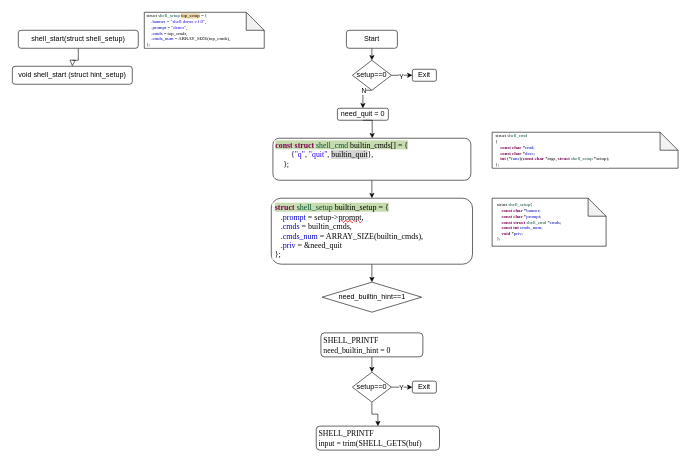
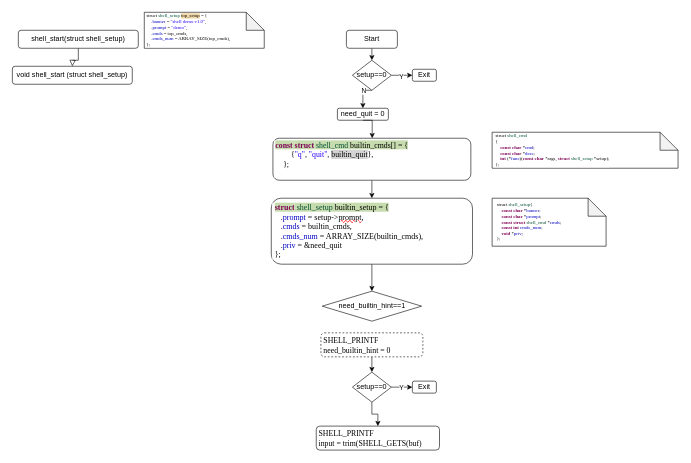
- <mxCell id="5" value="void shell_start (struct hint_setup)" style="rounded=1;whiteSpace=wrap;html=1;" vertex="1" parent="1"><mxGeometry x="20" y="110" width="200" height="30" as="geometry" /></mxCell>
+ <mxCell id="5" value="void shell_start (struct shell_setup)" style="rounded=1;whiteSpace=wrap;html=1;" vertex="1" parent="1"><mxGeometry x="20" y="110" width="200" height="30" as="geometry" /></mxCell>
- <mxCell id="22" value="need_builtin_hint==1" style="rhombus;whiteSpace=wrap;html=1;" vertex="1" parent="1"><mxGeometry x="536.63" y="470" width="165.75" height="50" as="geometry" /></mxCell>
+ <mxCell id="22" value="need_builtin_hint==1" style="rhombus;whiteSpace=wrap;html=1;" vertex="1" parent="1"><mxGeometry x="536.63" y="485" width="165.75" height="50" as="geometry" /></mxCell>
- <mxCell id="24" value="&lt;div style=&quot;padding: 0px 0px 0px 2px; font-size: 13px;&quot;&gt;&lt;div style=&quot;font-family: Consolas;&quot;&gt;&lt;p style=&quot;margin: 0px;&quot;&gt;SHELL_PRINTF&lt;/p&gt;&lt;p style=&quot;margin: 0px;&quot;&gt;&lt;span style=&quot;background-color: initial;&quot;&gt;need_builtin_hint = 0&lt;/span&gt;&lt;/p&gt;&lt;/div&gt;&lt;/div&gt;" style="rounded=1;whiteSpace=wrap;html=1;align=left;" vertex="1" parent="1"><mxGeometry x="534.51" y="554.5" width="170" height="40" as="geometry" /></mxCell>
+ <mxCell id="24" value="&lt;div style=&quot;padding: 0px 0px 0px 2px; font-size: 13px;&quot;&gt;&lt;div style=&quot;font-family: Consolas;&quot;&gt;&lt;p style=&quot;margin: 0px;&quot;&gt;SHELL_PRINTF&lt;/p&gt;&lt;p style=&quot;margin: 0px;&quot;&gt;&lt;span style=&quot;background-color: initial;&quot;&gt;need_builtin_hint = 0&lt;/span&gt;&lt;/p&gt;&lt;/div&gt;&lt;/div&gt;" style="rounded=1;whiteSpace=wrap;html=1;align=left;dashed=1;" vertex="1" parent="1"><mxGeometry x="534.51" y="554.5" width="170" height="40" as="geometry" /></mxCell>
